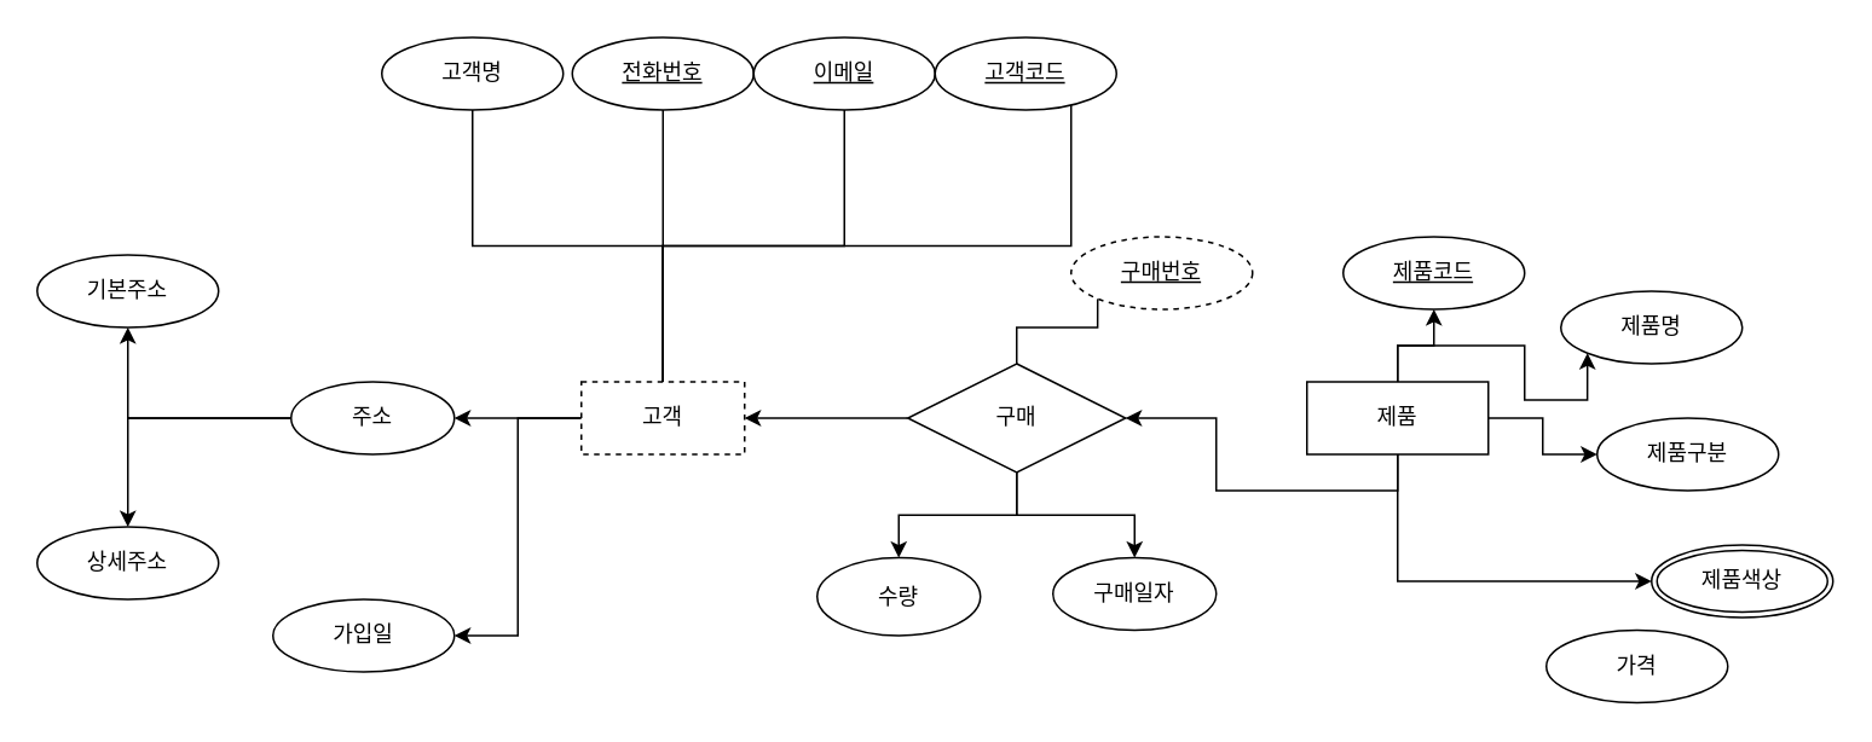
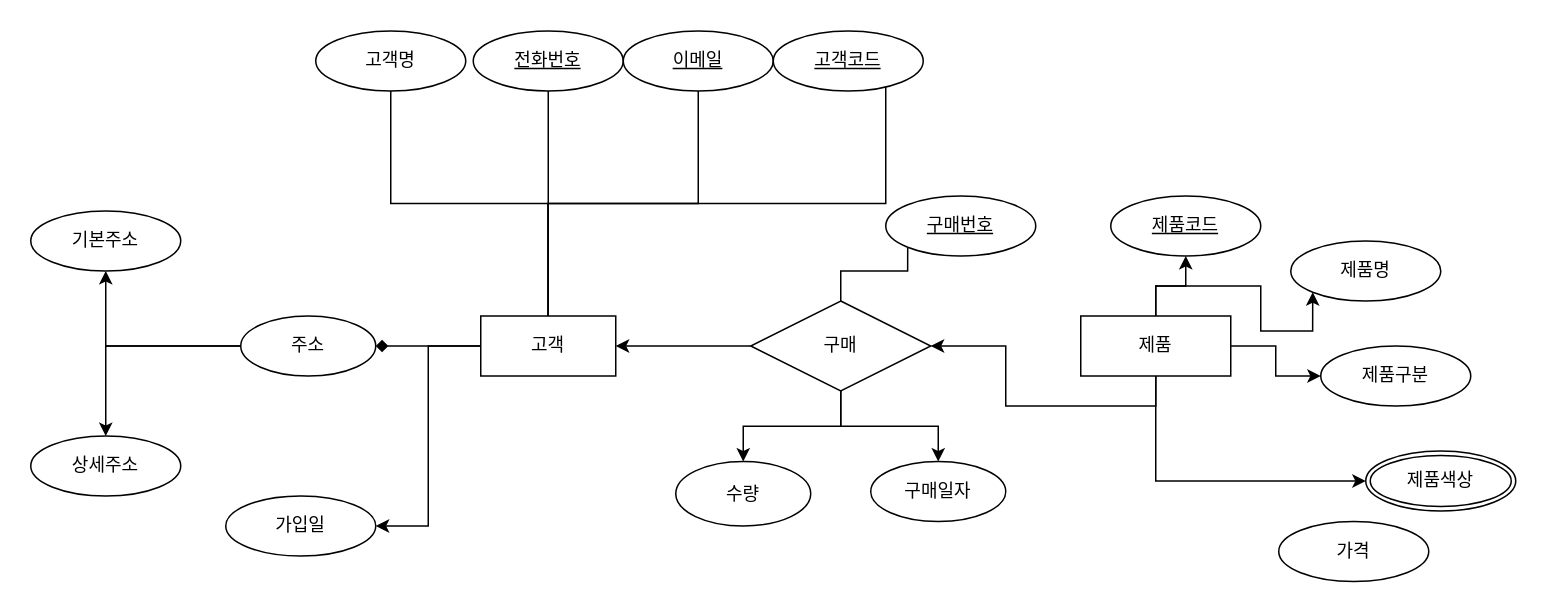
- <mxCell id="37" value="구매번호" style="ellipse;whiteSpace=wrap;html=1;align=center;fontStyle=4;dashed=1;" vertex="1" parent="1"><mxGeometry x="590" y="130" width="100" height="40" as="geometry" /></mxCell>
+ <mxCell id="37" value="구매번호" style="ellipse;whiteSpace=wrap;html=1;align=center;fontStyle=4;" vertex="1" parent="1"><mxGeometry x="590" y="130" width="100" height="40" as="geometry" /></mxCell>
- <mxCell id="7" style="edgeStyle=orthogonalEdgeStyle;rounded=0;orthogonalLoop=1;jettySize=auto;html=1;exitX=0;exitY=0.5;exitDx=0;exitDy=0;entryX=1;entryY=0.5;entryDx=0;entryDy=0;" parent="1" source="8" target="12" edge="1"><mxGeometry relative="1" as="geometry" /></mxCell>
+ <mxCell id="7" style="edgeStyle=orthogonalEdgeStyle;rounded=0;orthogonalLoop=1;jettySize=auto;html=1;exitX=0;exitY=0.5;exitDx=0;exitDy=0;entryX=1;entryY=0.5;entryDx=0;entryDy=0;endArrow=diamond;" parent="1" source="8" target="12" edge="1"><mxGeometry relative="1" as="geometry" /></mxCell>
- <mxCell id="8" value="고객" style="whiteSpace=wrap;html=1;align=center;dashed=1;" parent="1" vertex="1"><mxGeometry x="320" y="210" width="90" height="40" as="geometry" /></mxCell>
+ <mxCell id="8" value="고객" style="whiteSpace=wrap;html=1;align=center;" parent="1" vertex="1"><mxGeometry x="320" y="210" width="90" height="40" as="geometry" /></mxCell>
